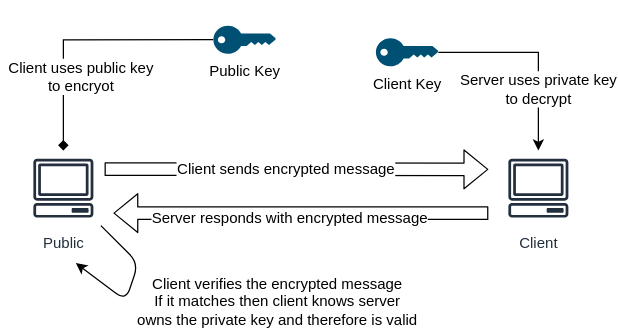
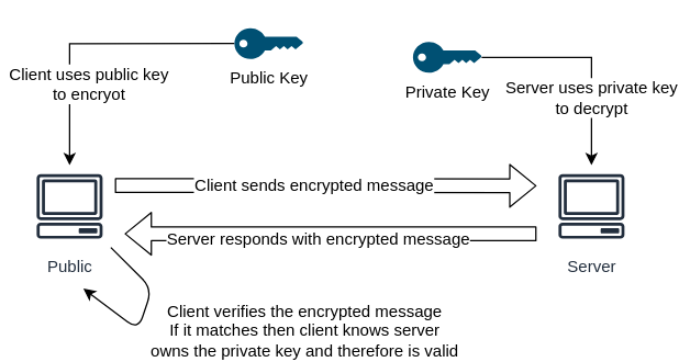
- <mxCell id="13" value="Client Key" style="points=[[0,0.5,0],[0.24,0,0],[0.5,0.28,0],[0.995,0.475,0],[0.5,0.72,0],[0.24,1,0]];verticalLabelPosition=bottom;html=1;verticalAlign=top;aspect=fixed;align=center;pointerEvents=1;shape=mxgraph.cisco19.key;fillColor=#005073;strokeColor=none;" vertex="1" parent="1"><mxGeometry x="300" y="30" width="50" height="22.5" as="geometry" /></mxCell>
+ <mxCell id="13" value="Private Key" style="points=[[0,0.5,0],[0.24,0,0],[0.5,0.28,0],[0.995,0.475,0],[0.5,0.72,0],[0.24,1,0]];verticalLabelPosition=bottom;html=1;verticalAlign=top;aspect=fixed;align=center;pointerEvents=1;shape=mxgraph.cisco19.key;fillColor=#005073;strokeColor=none;" vertex="1" parent="1"><mxGeometry x="300" y="30" width="50" height="22.5" as="geometry" /></mxCell>
- <mxCell id="4" style="edgeStyle=orthogonalEdgeStyle;rounded=0;orthogonalLoop=1;jettySize=auto;html=1;exitX=0;exitY=0.5;exitDx=0;exitDy=0;exitPerimeter=0;endArrow=diamond;" edge="1" parent="1" source="6" target="2"><mxGeometry relative="1" as="geometry" /></mxCell>
+ <mxCell id="4" style="edgeStyle=orthogonalEdgeStyle;rounded=0;orthogonalLoop=1;jettySize=auto;html=1;exitX=0;exitY=0.5;exitDx=0;exitDy=0;exitPerimeter=0;" edge="1" parent="1" source="6" target="2"><mxGeometry relative="1" as="geometry" /></mxCell>
- <mxCell id="3" value="Client" style="outlineConnect=0;fontColor=#232F3E;gradientColor=none;strokeColor=#232F3E;fillColor=#ffffff;dashed=0;verticalLabelPosition=bottom;verticalAlign=top;align=center;html=1;fontSize=12;fontStyle=0;aspect=fixed;shape=mxgraph.aws4.resourceIcon;resIcon=mxgraph.aws4.client;" vertex="1" parent="1"><mxGeometry x="400" y="120" width="60" height="60" as="geometry" /></mxCell>
+ <mxCell id="3" value="Server" style="outlineConnect=0;fontColor=#232F3E;gradientColor=none;strokeColor=#232F3E;fillColor=#ffffff;dashed=0;verticalLabelPosition=bottom;verticalAlign=top;align=center;html=1;fontSize=12;fontStyle=0;aspect=fixed;shape=mxgraph.aws4.resourceIcon;resIcon=mxgraph.aws4.client;" vertex="1" parent="1"><mxGeometry x="400" y="120" width="60" height="60" as="geometry" /></mxCell>
